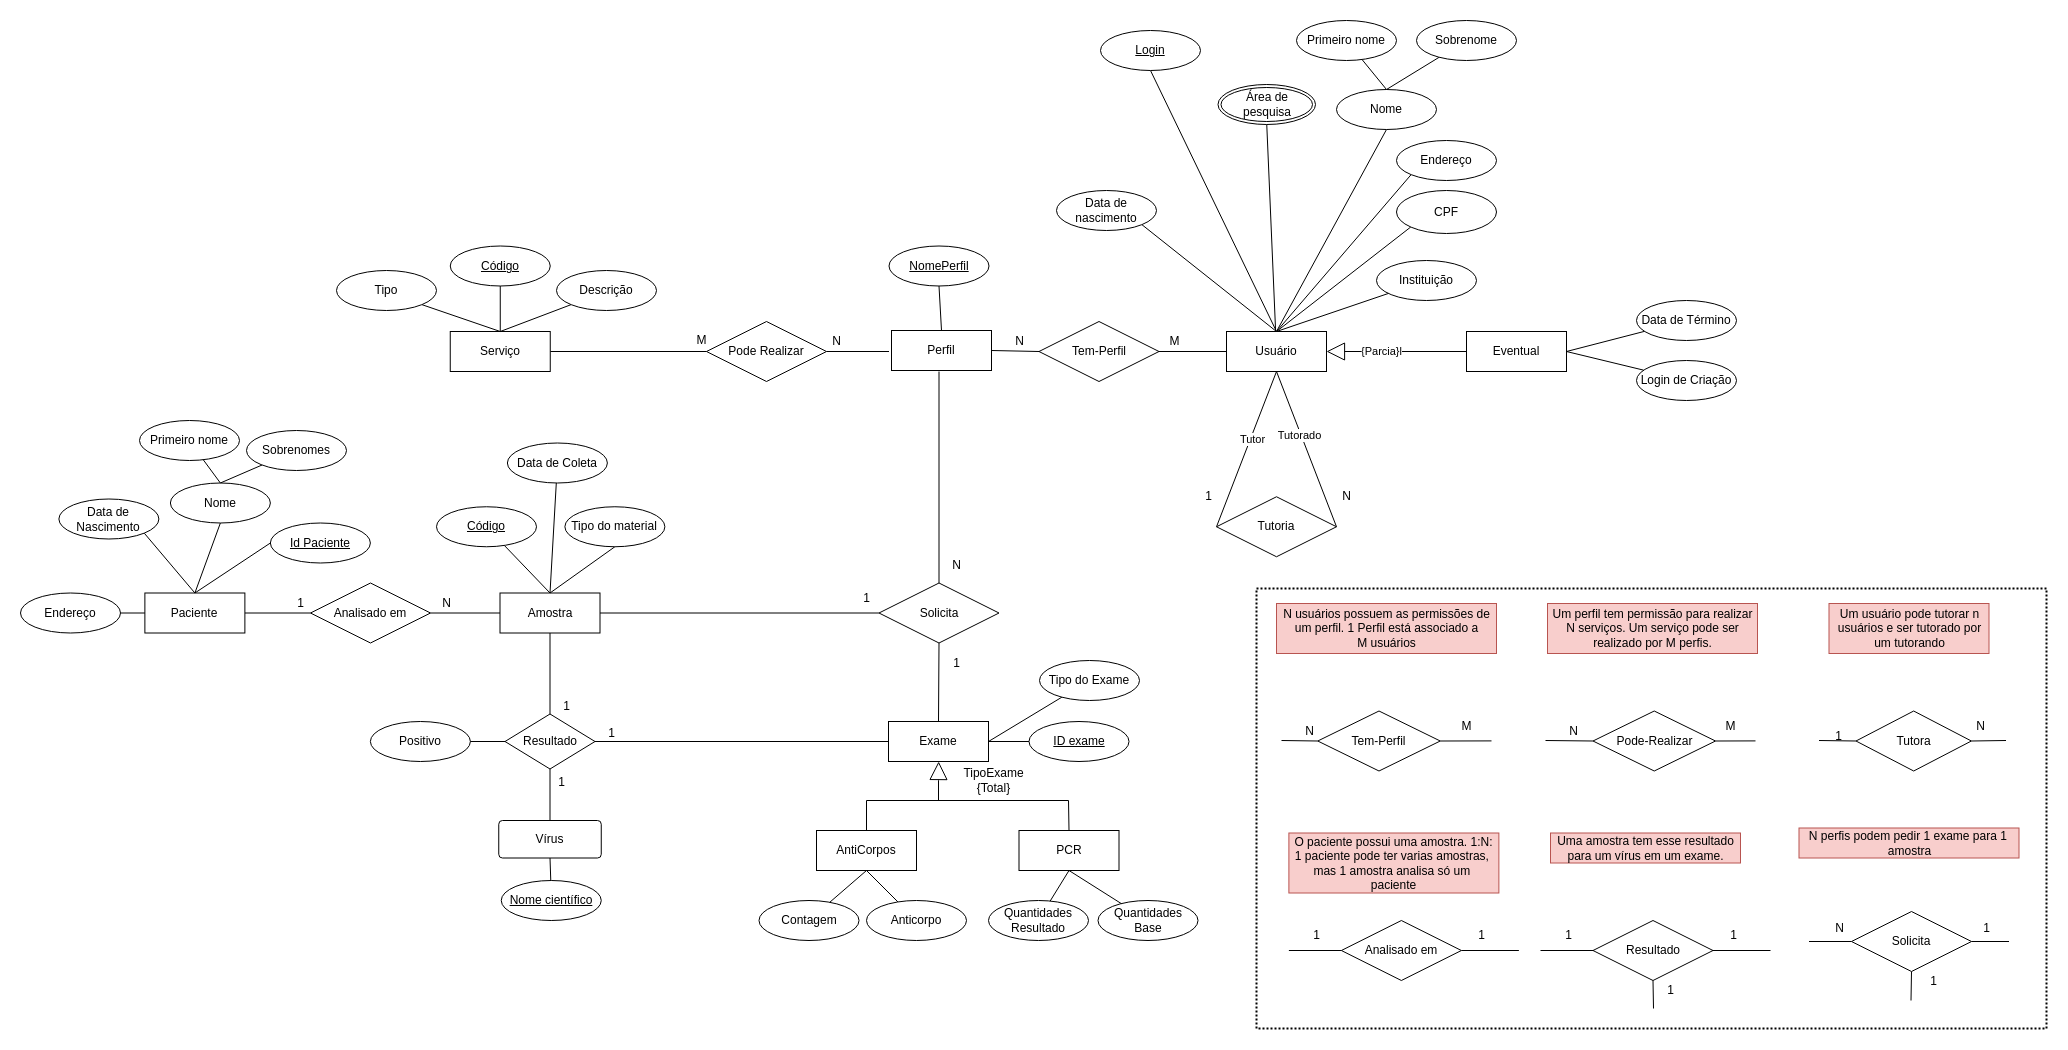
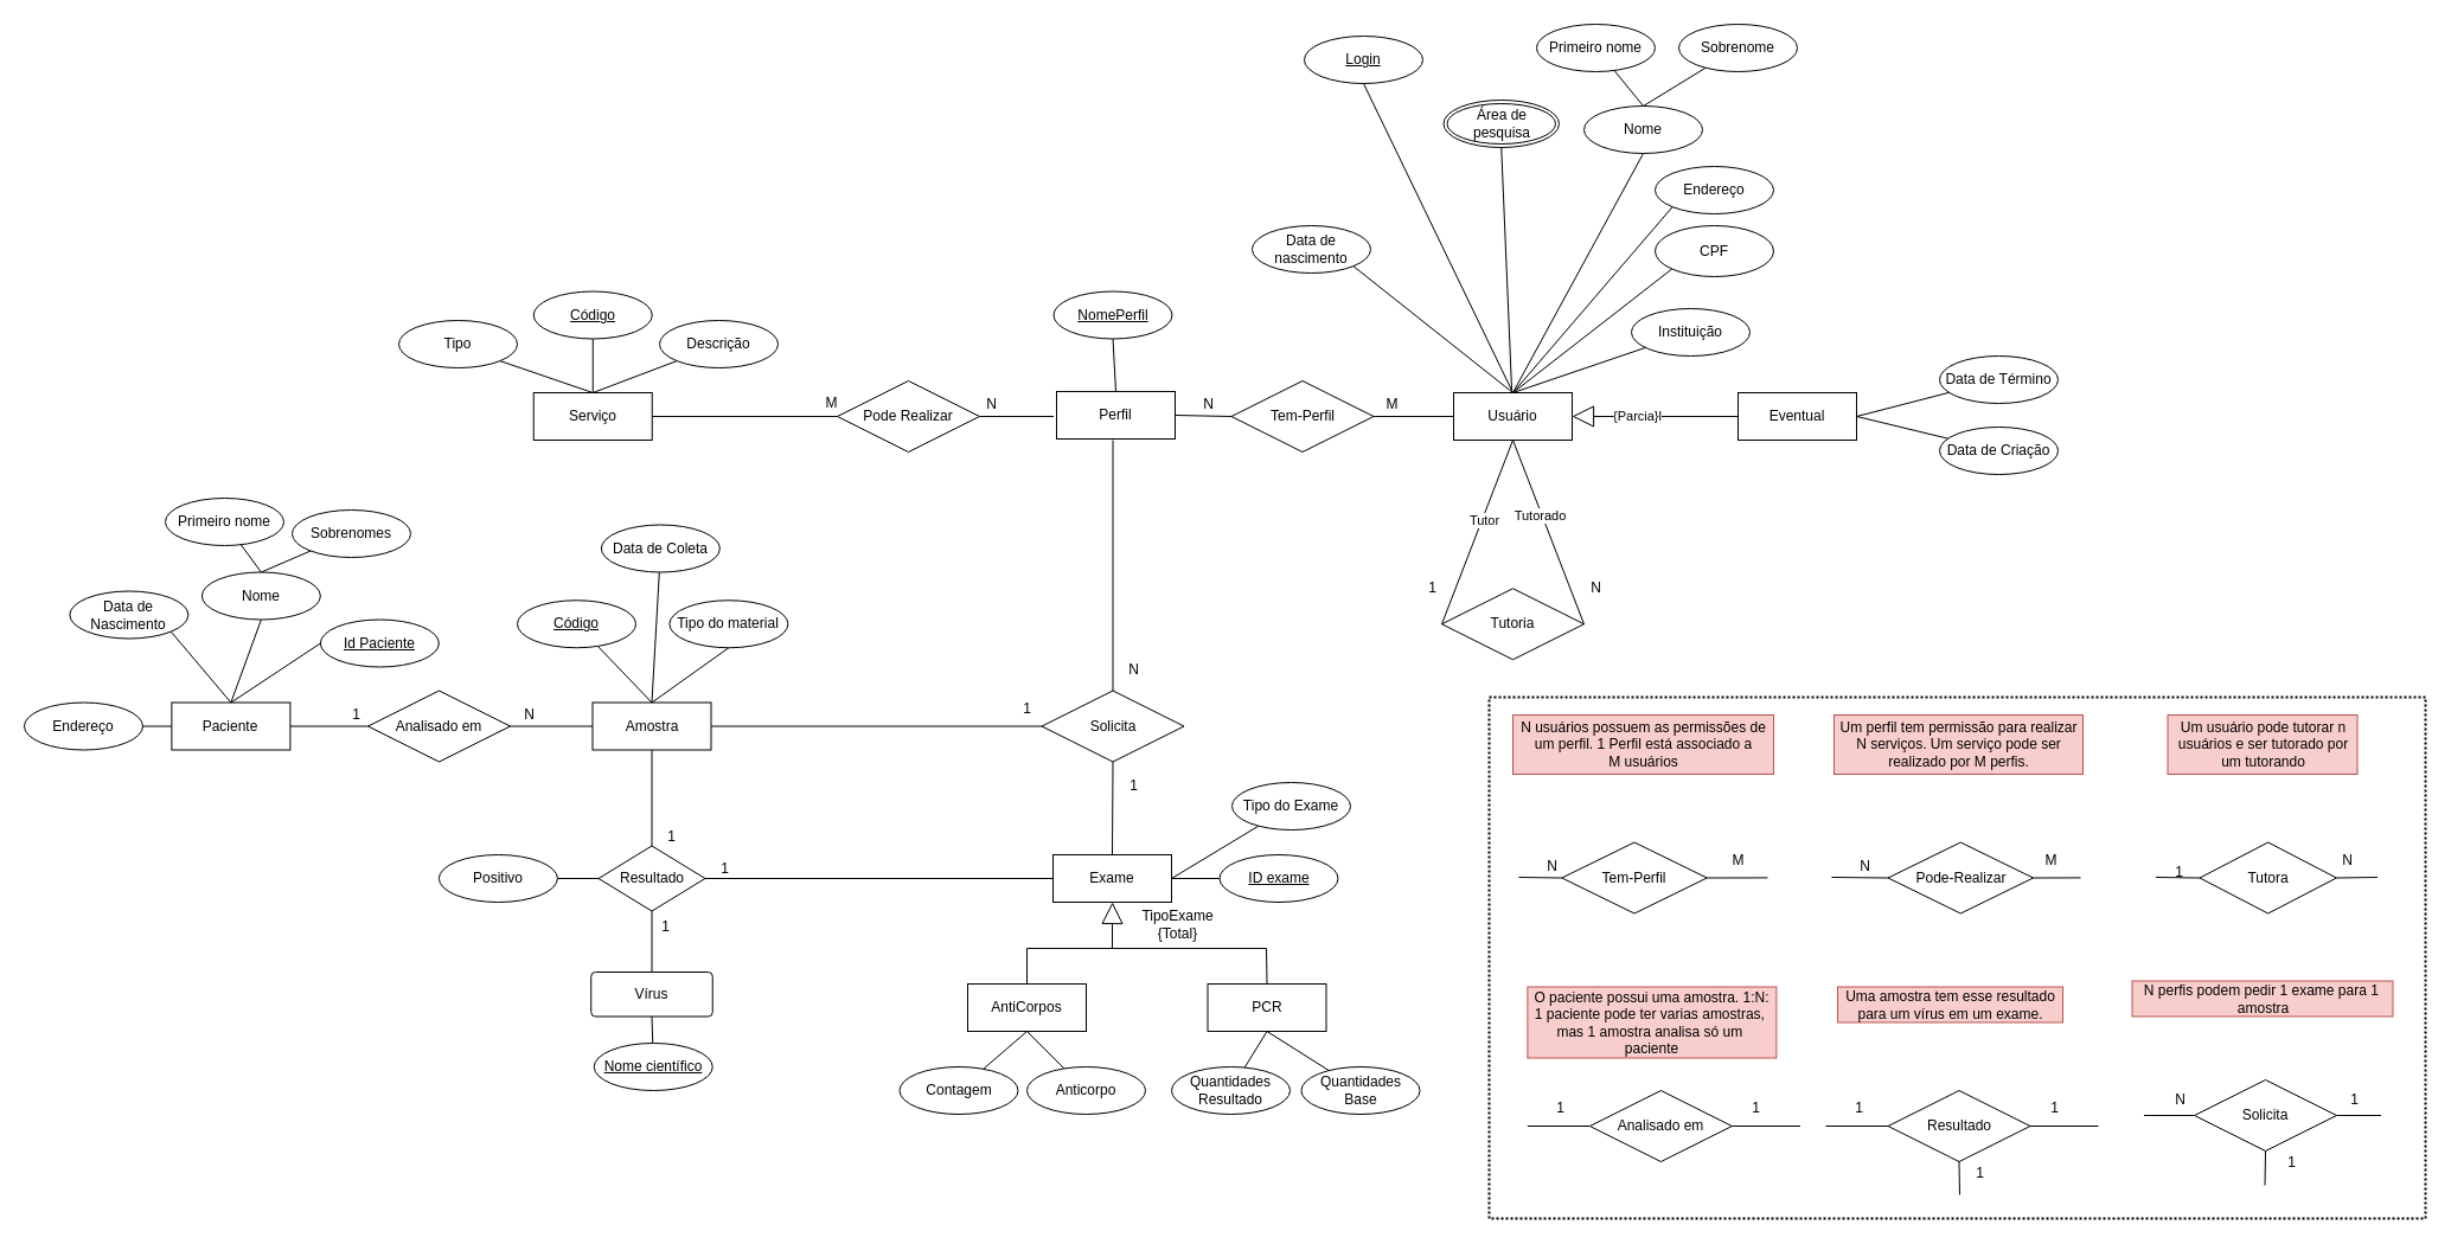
- <mxCell id="124" value="Login de Criação" style="ellipse;whiteSpace=wrap;html=1;align=center;" parent="1" vertex="1"><mxGeometry x="1636" y="360" width="100" height="40" as="geometry" /></mxCell>
+ <mxCell id="124" value="Data de Criação" style="ellipse;whiteSpace=wrap;html=1;align=center;" parent="1" vertex="1"><mxGeometry x="1636" y="360" width="100" height="40" as="geometry" /></mxCell>
